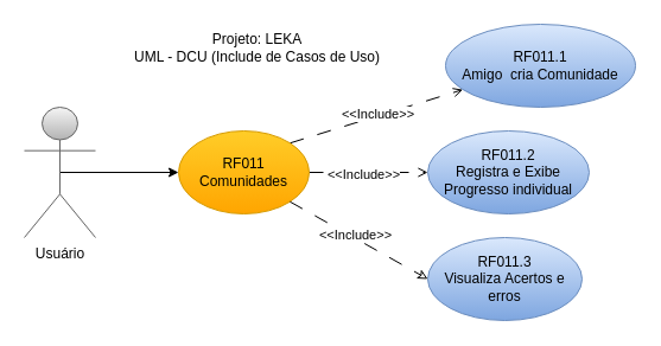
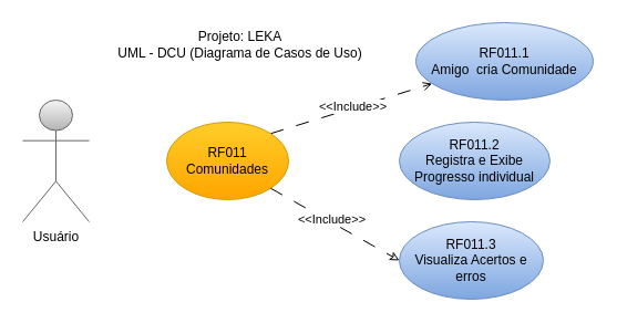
- <mxCell id="14" value="Projeto: LEKA&lt;div&gt;UML - DCU (Include de Casos de Uso)&lt;/div&gt;" style="text;html=1;align=center;verticalAlign=middle;resizable=0;points=[];autosize=1;strokeColor=none;fillColor=none;" parent="1" vertex="1"><mxGeometry x="96" y="20" width="240" height="40" as="geometry" /></mxCell>
+ <mxCell id="14" value="Projeto: LEKA&lt;div&gt;UML - DCU (Diagrama de Casos de Uso)&lt;/div&gt;" style="text;html=1;align=center;verticalAlign=middle;resizable=0;points=[];autosize=1;strokeColor=none;fillColor=none;" parent="1" vertex="1"><mxGeometry x="96" y="20" width="240" height="40" as="geometry" /></mxCell>
- <mxCell id="2" style="edgeStyle=orthogonalEdgeStyle;rounded=0;orthogonalLoop=1;jettySize=auto;html=1;exitX=0.5;exitY=0.5;exitDx=0;exitDy=0;exitPerimeter=0;entryX=0;entryY=0.5;entryDx=0;entryDy=0;" parent="1" source="3" target="8" edge="1"><mxGeometry relative="1" as="geometry" /></mxCell>
- <mxCell id="6" style="rounded=0;orthogonalLoop=1;jettySize=auto;html=1;exitX=1;exitY=0.5;exitDx=0;exitDy=0;entryX=0;entryY=0.5;entryDx=0;entryDy=0;dashed=1;dashPattern=12 12;endArrow=open;endFill=0;" parent="1" source="8" target="10" edge="1"><mxGeometry relative="1" as="geometry" /></mxCell>
- <mxCell id="7" value="&amp;lt;&amp;lt;Include&amp;gt;&amp;gt;" style="edgeLabel;html=1;align=center;verticalAlign=middle;resizable=0;points=[];" parent="6" vertex="1" connectable="0"><mxGeometry x="-0.1" y="-1" relative="1" as="geometry"><mxPoint as="offset" /></mxGeometry></mxCell>
